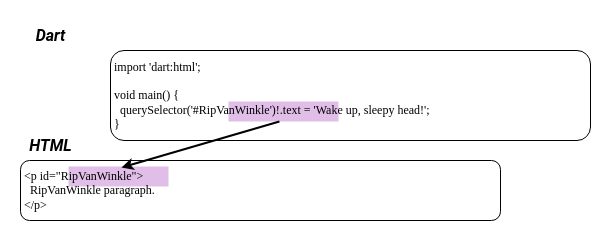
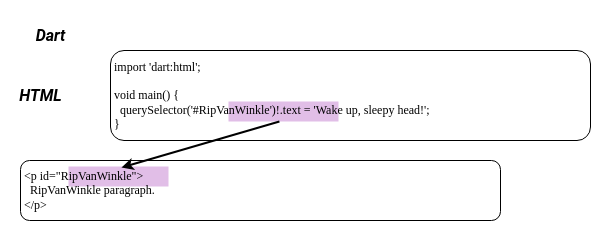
- <mxCell id="6" value="&lt;font face=&quot;Roboto&quot; data-font-src=&quot;https://fonts.googleapis.com/css?family=Roboto&quot;&gt;&lt;i&gt;HTML&lt;/i&gt;&lt;/font&gt;" style="text;strokeColor=none;fillColor=none;html=1;fontSize=16;fontStyle=1;verticalAlign=middle;align=center;rounded=0;labelBackgroundColor=none;fontFamily=Roboto Mono;fontSource=https://fonts.googleapis.com/css?family=Roboto+Mono;fontColor=#000000;" vertex="1" parent="1"><mxGeometry x="20" y="130" width="60" height="30" as="geometry" /></mxCell>
+ <mxCell id="6" value="&lt;font face=&quot;Roboto&quot; data-font-src=&quot;https://fonts.googleapis.com/css?family=Roboto&quot;&gt;&lt;i&gt;HTML&lt;/i&gt;&lt;/font&gt;" style="text;strokeColor=none;fillColor=none;html=1;fontSize=16;fontStyle=1;verticalAlign=middle;align=center;rounded=0;labelBackgroundColor=none;fontFamily=Roboto Mono;fontSource=https://fonts.googleapis.com/css?family=Roboto+Mono;fontColor=#000000;" vertex="1" parent="1"><mxGeometry x="10" y="80" width="60" height="30" as="geometry" /></mxCell>
